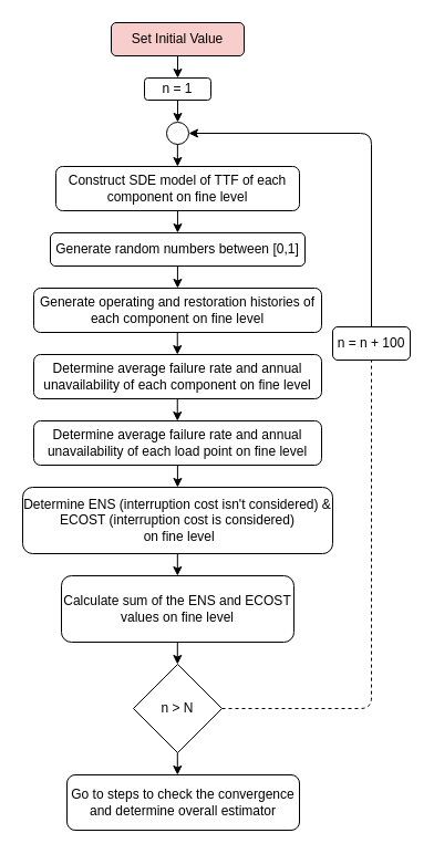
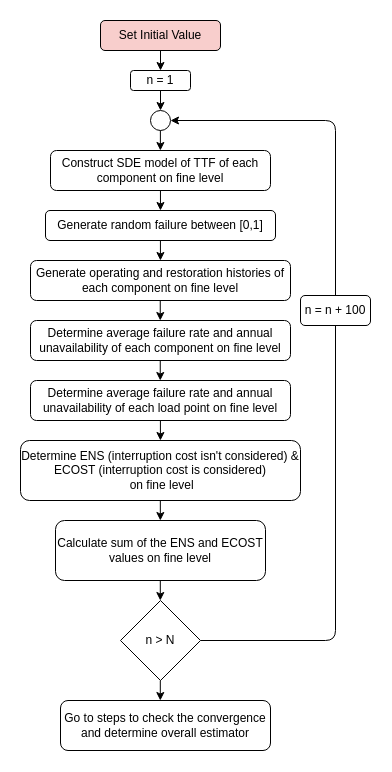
- <mxCell id="8" value="&lt;div&gt;&lt;span&gt;Generate random numbers between [0,1]&lt;/span&gt;&lt;/div&gt;" style="rounded=1;whiteSpace=wrap;html=1;align=center;" parent="1" vertex="1"><mxGeometry x="45" y="210" width="230" height="30" as="geometry" /></mxCell>
+ <mxCell id="8" value="&lt;div&gt;&lt;span&gt;Generate random failure between [0,1]&lt;/span&gt;&lt;/div&gt;" style="rounded=1;whiteSpace=wrap;html=1;align=center;" parent="1" vertex="1"><mxGeometry x="45" y="210" width="230" height="30" as="geometry" /></mxCell>
- <mxCell id="21" value="" style="endArrow=none;html=1;entryX=0.5;entryY=1;entryDx=0;entryDy=0;exitX=1;exitY=0.5;exitDx=0;exitDy=0;dashed=1;" parent="1" source="24" target="19" edge="1"><mxGeometry width="50" height="50" relative="1" as="geometry"><mxPoint x="310" y="425" as="sourcePoint" /><mxPoint x="360" y="375" as="targetPoint" /><Array as="points"><mxPoint x="335" y="640" /></Array></mxGeometry></mxCell>
+ <mxCell id="21" value="" style="endArrow=none;html=1;entryX=0.5;entryY=1;entryDx=0;entryDy=0;exitX=1;exitY=0.5;exitDx=0;exitDy=0;" parent="1" source="24" target="19" edge="1"><mxGeometry width="50" height="50" relative="1" as="geometry"><mxPoint x="310" y="425" as="sourcePoint" /><mxPoint x="360" y="375" as="targetPoint" /><Array as="points"><mxPoint x="335" y="640" /></Array></mxGeometry></mxCell>
